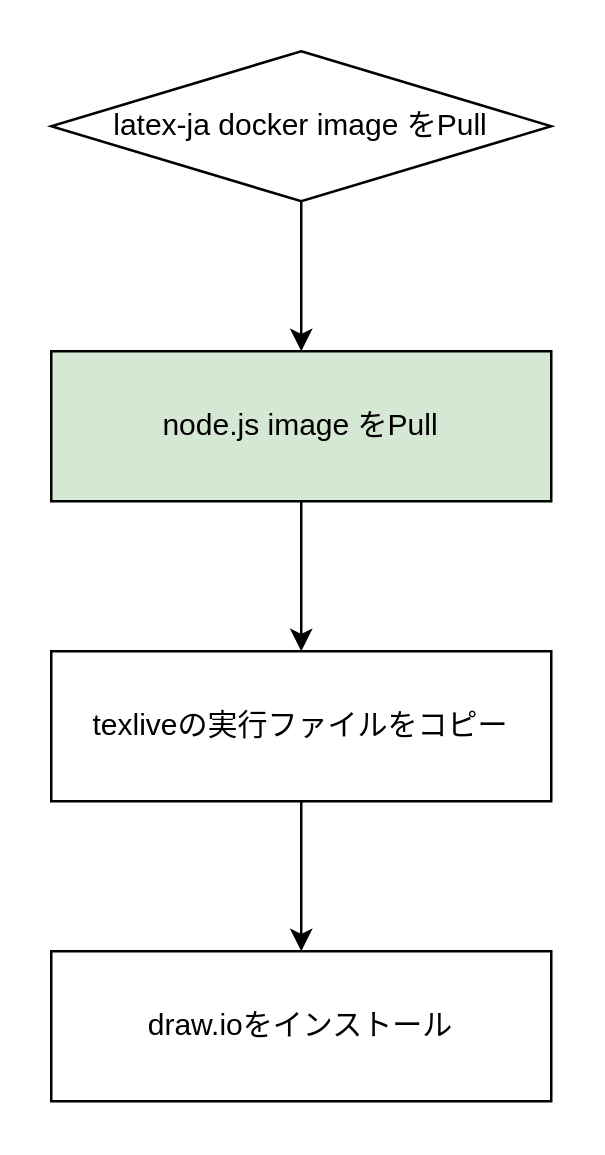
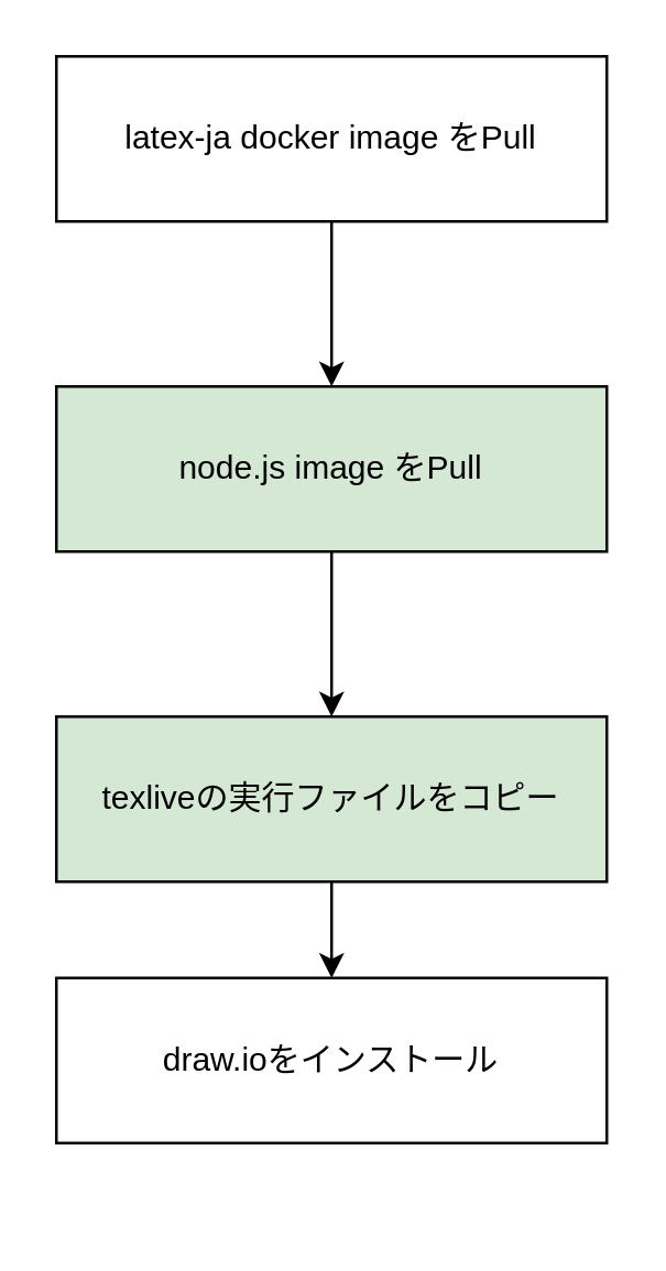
- <mxCell id="3" value="latex-ja docker image をPull" style="rhombus;whiteSpace=wrap;html=1;" vertex="1" parent="1"><mxGeometry x="20" y="20" width="200" height="60" as="geometry" /></mxCell>
+ <mxCell id="3" value="latex-ja docker image をPull" style="rounded=0;whiteSpace=wrap;html=1;" vertex="1" parent="1"><mxGeometry x="20" y="20" width="200" height="60" as="geometry" /></mxCell>
- <mxCell id="7" value="texliveの実行ファイルをコピー" style="whiteSpace=wrap;html=1;rounded=0;" vertex="1" parent="1"><mxGeometry x="20" y="260" width="200" height="60" as="geometry" /></mxCell>
+ <mxCell id="7" value="texliveの実行ファイルをコピー" style="whiteSpace=wrap;html=1;rounded=0;fillColor=#d5e8d4;" vertex="1" parent="1"><mxGeometry x="20" y="260" width="200" height="60" as="geometry" /></mxCell>
- <mxCell id="8" value="draw.ioをインストール" style="whiteSpace=wrap;html=1;rounded=0;" vertex="1" parent="1"><mxGeometry x="20" y="380" width="200" height="60" as="geometry" /></mxCell>
+ <mxCell id="8" value="draw.ioをインストール" style="whiteSpace=wrap;html=1;rounded=0;" vertex="1" parent="1"><mxGeometry x="20" y="355" width="200" height="60" as="geometry" /></mxCell>
